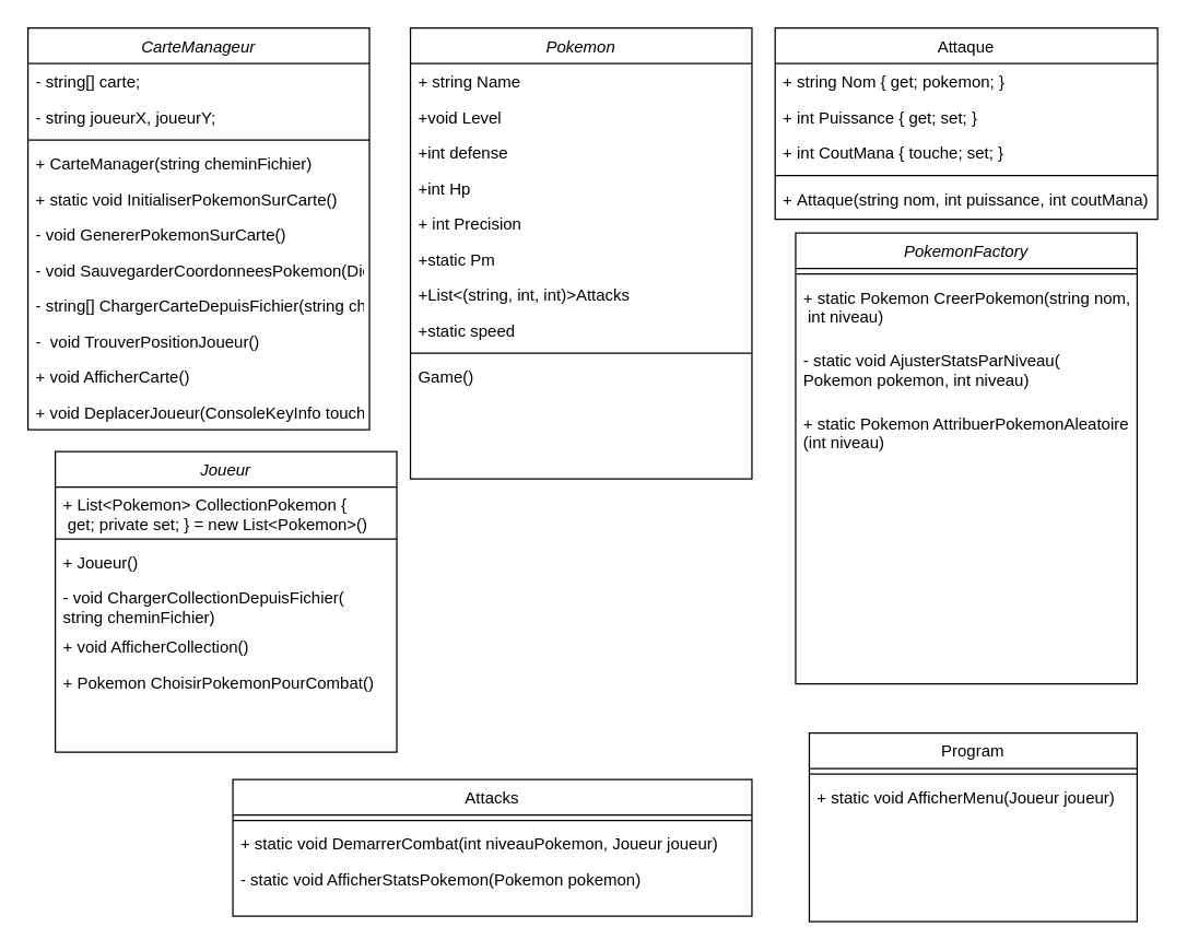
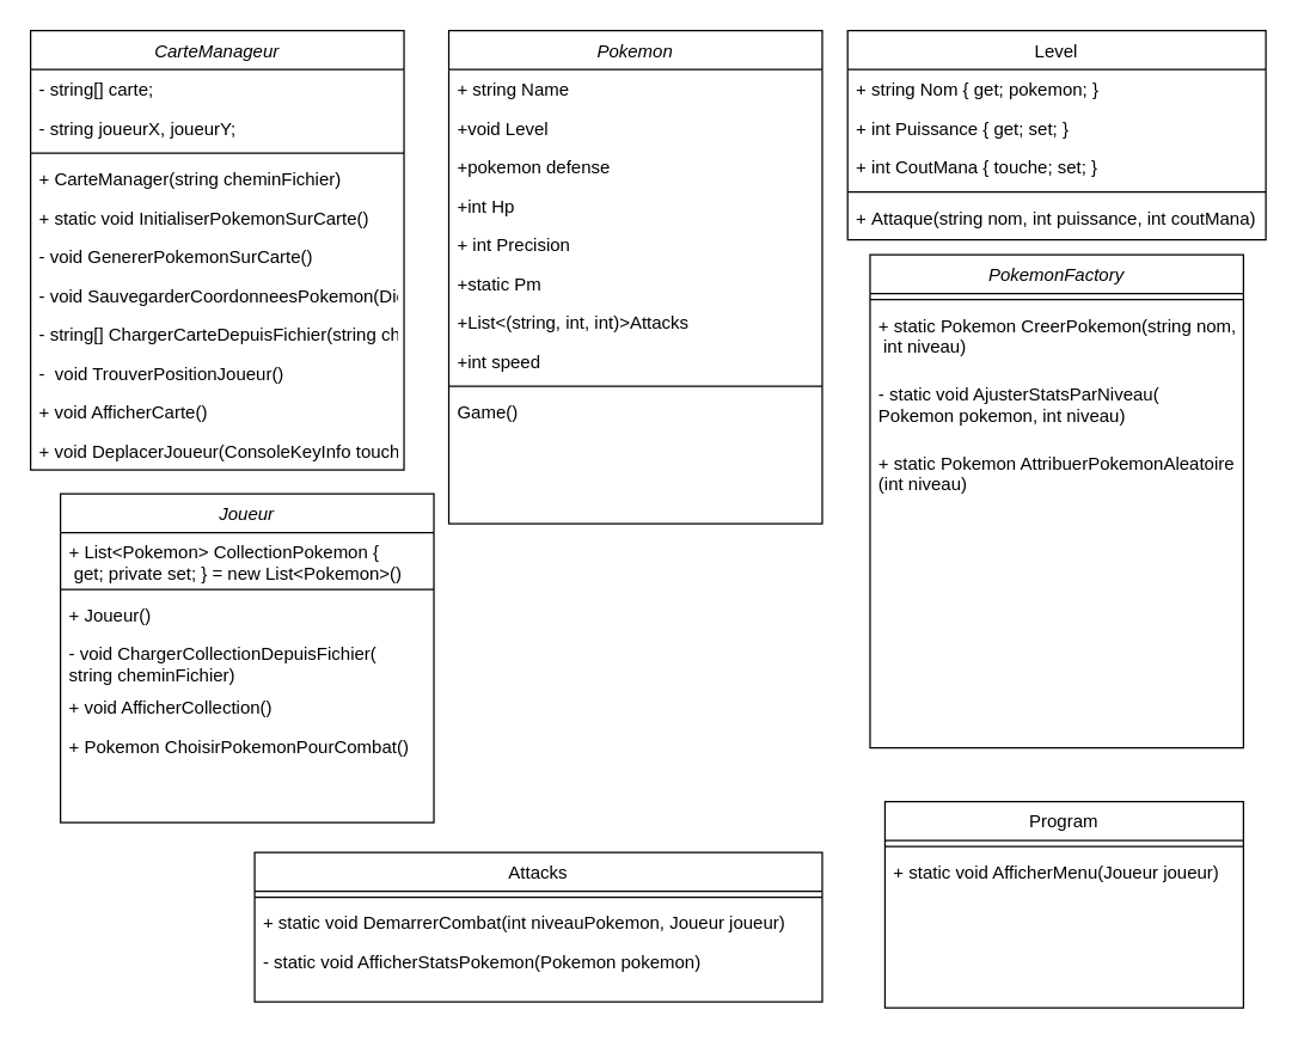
- <mxCell id="18" value="Attaque" style="swimlane;fontStyle=0;align=center;verticalAlign=top;childLayout=stackLayout;horizontal=1;startSize=26;horizontalStack=0;resizeParent=1;resizeLast=0;collapsible=1;marginBottom=0;rounded=0;shadow=0;strokeWidth=1;" parent="1" vertex="1"><mxGeometry x="567" width="280" height="140" as="geometry" y="20"><mxRectangle x="550" y="140" width="160" height="26" as="alternateBounds" /></mxGeometry></mxCell>
+ <mxCell id="18" value="Level" style="swimlane;fontStyle=0;align=center;verticalAlign=top;childLayout=stackLayout;horizontal=1;startSize=26;horizontalStack=0;resizeParent=1;resizeLast=0;collapsible=1;marginBottom=0;rounded=0;shadow=0;strokeWidth=1;" parent="1" vertex="1"><mxGeometry x="567" width="280" height="140" as="geometry" y="20"><mxRectangle x="550" y="140" width="160" height="26" as="alternateBounds" /></mxGeometry></mxCell>
- <mxCell id="27" value="+int defense" style="text;align=left;verticalAlign=top;spacingLeft=4;spacingRight=4;overflow=hidden;rotatable=0;points=[[0,0.5],[1,0.5]];portConstraint=eastwest;rounded=0;shadow=0;html=0;" parent="24" vertex="1"><mxGeometry y="78" width="250" height="26" as="geometry" /></mxCell>
+ <mxCell id="27" value="+pokemon defense" style="text;align=left;verticalAlign=top;spacingLeft=4;spacingRight=4;overflow=hidden;rotatable=0;points=[[0,0.5],[1,0.5]];portConstraint=eastwest;rounded=0;shadow=0;html=0;" parent="24" vertex="1"><mxGeometry y="78" width="250" height="26" as="geometry" /></mxCell>
- <mxCell id="32" value="+static speed" style="text;align=left;verticalAlign=top;spacingLeft=4;spacingRight=4;overflow=hidden;rotatable=0;points=[[0,0.5],[1,0.5]];portConstraint=eastwest;rounded=0;shadow=0;html=0;" parent="24" vertex="1"><mxGeometry y="208" width="250" height="26" as="geometry" /></mxCell>
+ <mxCell id="32" value="+int speed" style="text;align=left;verticalAlign=top;spacingLeft=4;spacingRight=4;overflow=hidden;rotatable=0;points=[[0,0.5],[1,0.5]];portConstraint=eastwest;rounded=0;shadow=0;html=0;" parent="24" vertex="1"><mxGeometry y="208" width="250" height="26" as="geometry" /></mxCell>
